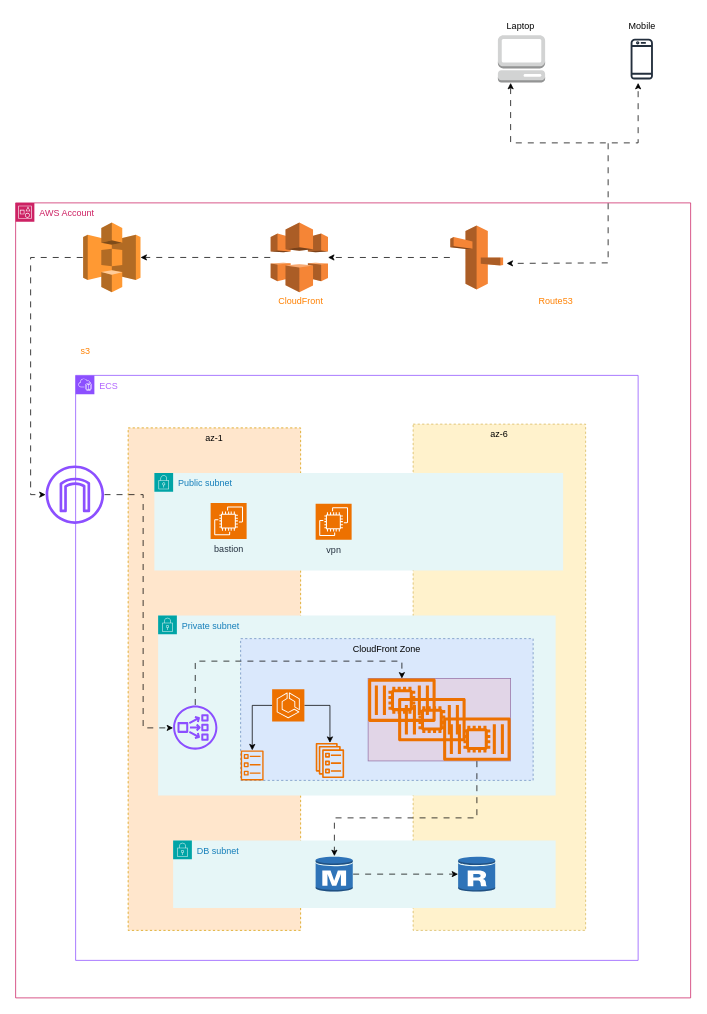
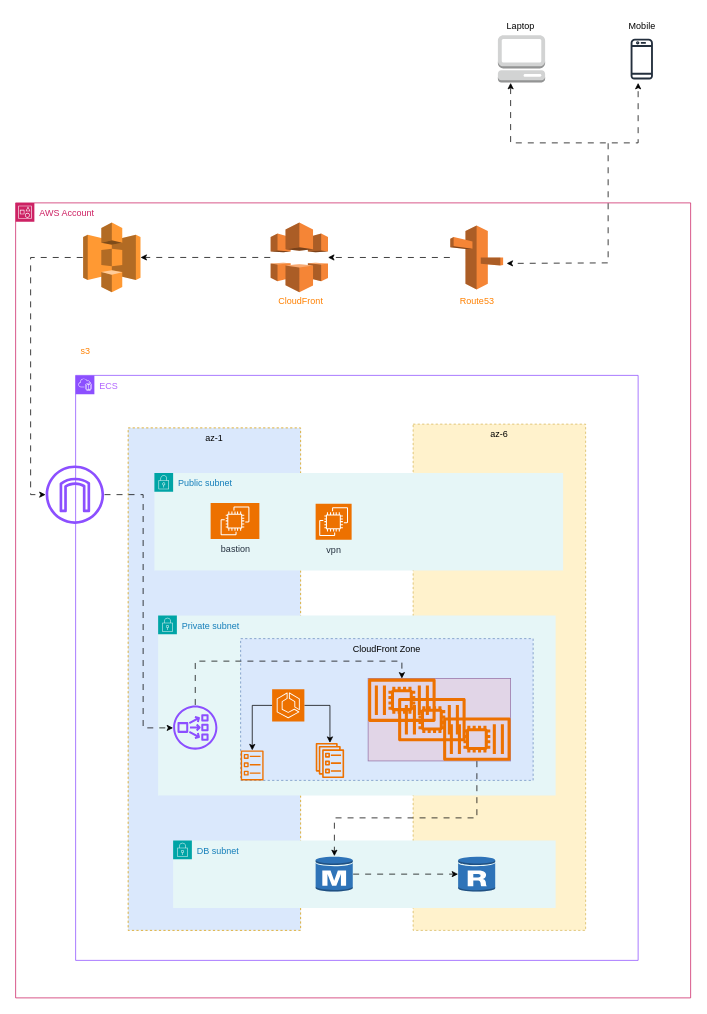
- <mxCell id="7" value="&lt;font color=&quot;#ff8000&quot;&gt;Route53&lt;/font&gt;" style="text;html=1;align=center;verticalAlign=middle;resizable=0;points=[];autosize=1;strokeColor=none;fillColor=none;" vertex="1" parent="2"><mxGeometry x="685" y="115.5" width="70" height="30" as="geometry" /></mxCell>
+ <mxCell id="7" value="&lt;font color=&quot;#ff8000&quot;&gt;Route53&lt;/font&gt;" style="text;html=1;align=center;verticalAlign=middle;resizable=0;points=[];autosize=1;strokeColor=none;fillColor=none;" vertex="1" parent="2"><mxGeometry x="580" y="115.5" width="70" height="30" as="geometry" /></mxCell>
- <mxCell id="12" value="az-1" style="fillColor=#ffe6cc;strokeColor=#d79b00;dashed=1;verticalAlign=top;fontStyle=0;whiteSpace=wrap;html=1;" vertex="1" parent="11"><mxGeometry x="70" y="70" width="230" height="670" as="geometry" /></mxCell>
+ <mxCell id="12" value="az-1" style="fillColor=#dae8fc;strokeColor=#d79b00;dashed=1;verticalAlign=top;fontStyle=0;whiteSpace=wrap;html=1;" vertex="1" parent="11"><mxGeometry x="70" y="70" width="230" height="670" as="geometry" /></mxCell>
- <mxCell id="29" value="bastion" style="sketch=0;points=[[0,0,0],[0.25,0,0],[0.5,0,0],[0.75,0,0],[1,0,0],[0,1,0],[0.25,1,0],[0.5,1,0],[0.75,1,0],[1,1,0],[0,0.25,0],[0,0.5,0],[0,0.75,0],[1,0.25,0],[1,0.5,0],[1,0.75,0]];outlineConnect=0;fontColor=#232F3E;fillColor=#ED7100;strokeColor=#ffffff;dashed=0;verticalLabelPosition=bottom;verticalAlign=top;align=center;html=1;fontSize=12;fontStyle=0;aspect=fixed;shape=mxgraph.aws4.resourceIcon;resIcon=mxgraph.aws4.ec2;" vertex="1" parent="11"><mxGeometry x="180" y="170" width="48" height="48" as="geometry" /></mxCell>
+ <mxCell id="29" value="bastion" style="sketch=0;points=[[0,0,0],[0.25,0,0],[0.5,0,0],[0.75,0,0],[1,0,0],[0,1,0],[0.25,1,0],[0.5,1,0],[0.75,1,0],[1,1,0],[0,0.25,0],[0,0.5,0],[0,0.75,0],[1,0.25,0],[1,0.5,0],[1,0.75,0]];outlineConnect=0;fontColor=#232F3E;fillColor=#ED7100;strokeColor=#ffffff;dashed=0;verticalLabelPosition=bottom;verticalAlign=top;align=center;html=1;fontSize=12;fontStyle=0;aspect=fixed;shape=mxgraph.aws4.resourceIcon;resIcon=mxgraph.aws4.ec2;" vertex="1" parent="11"><mxGeometry x="180" y="170" width="65" height="48" as="geometry" /></mxCell>
